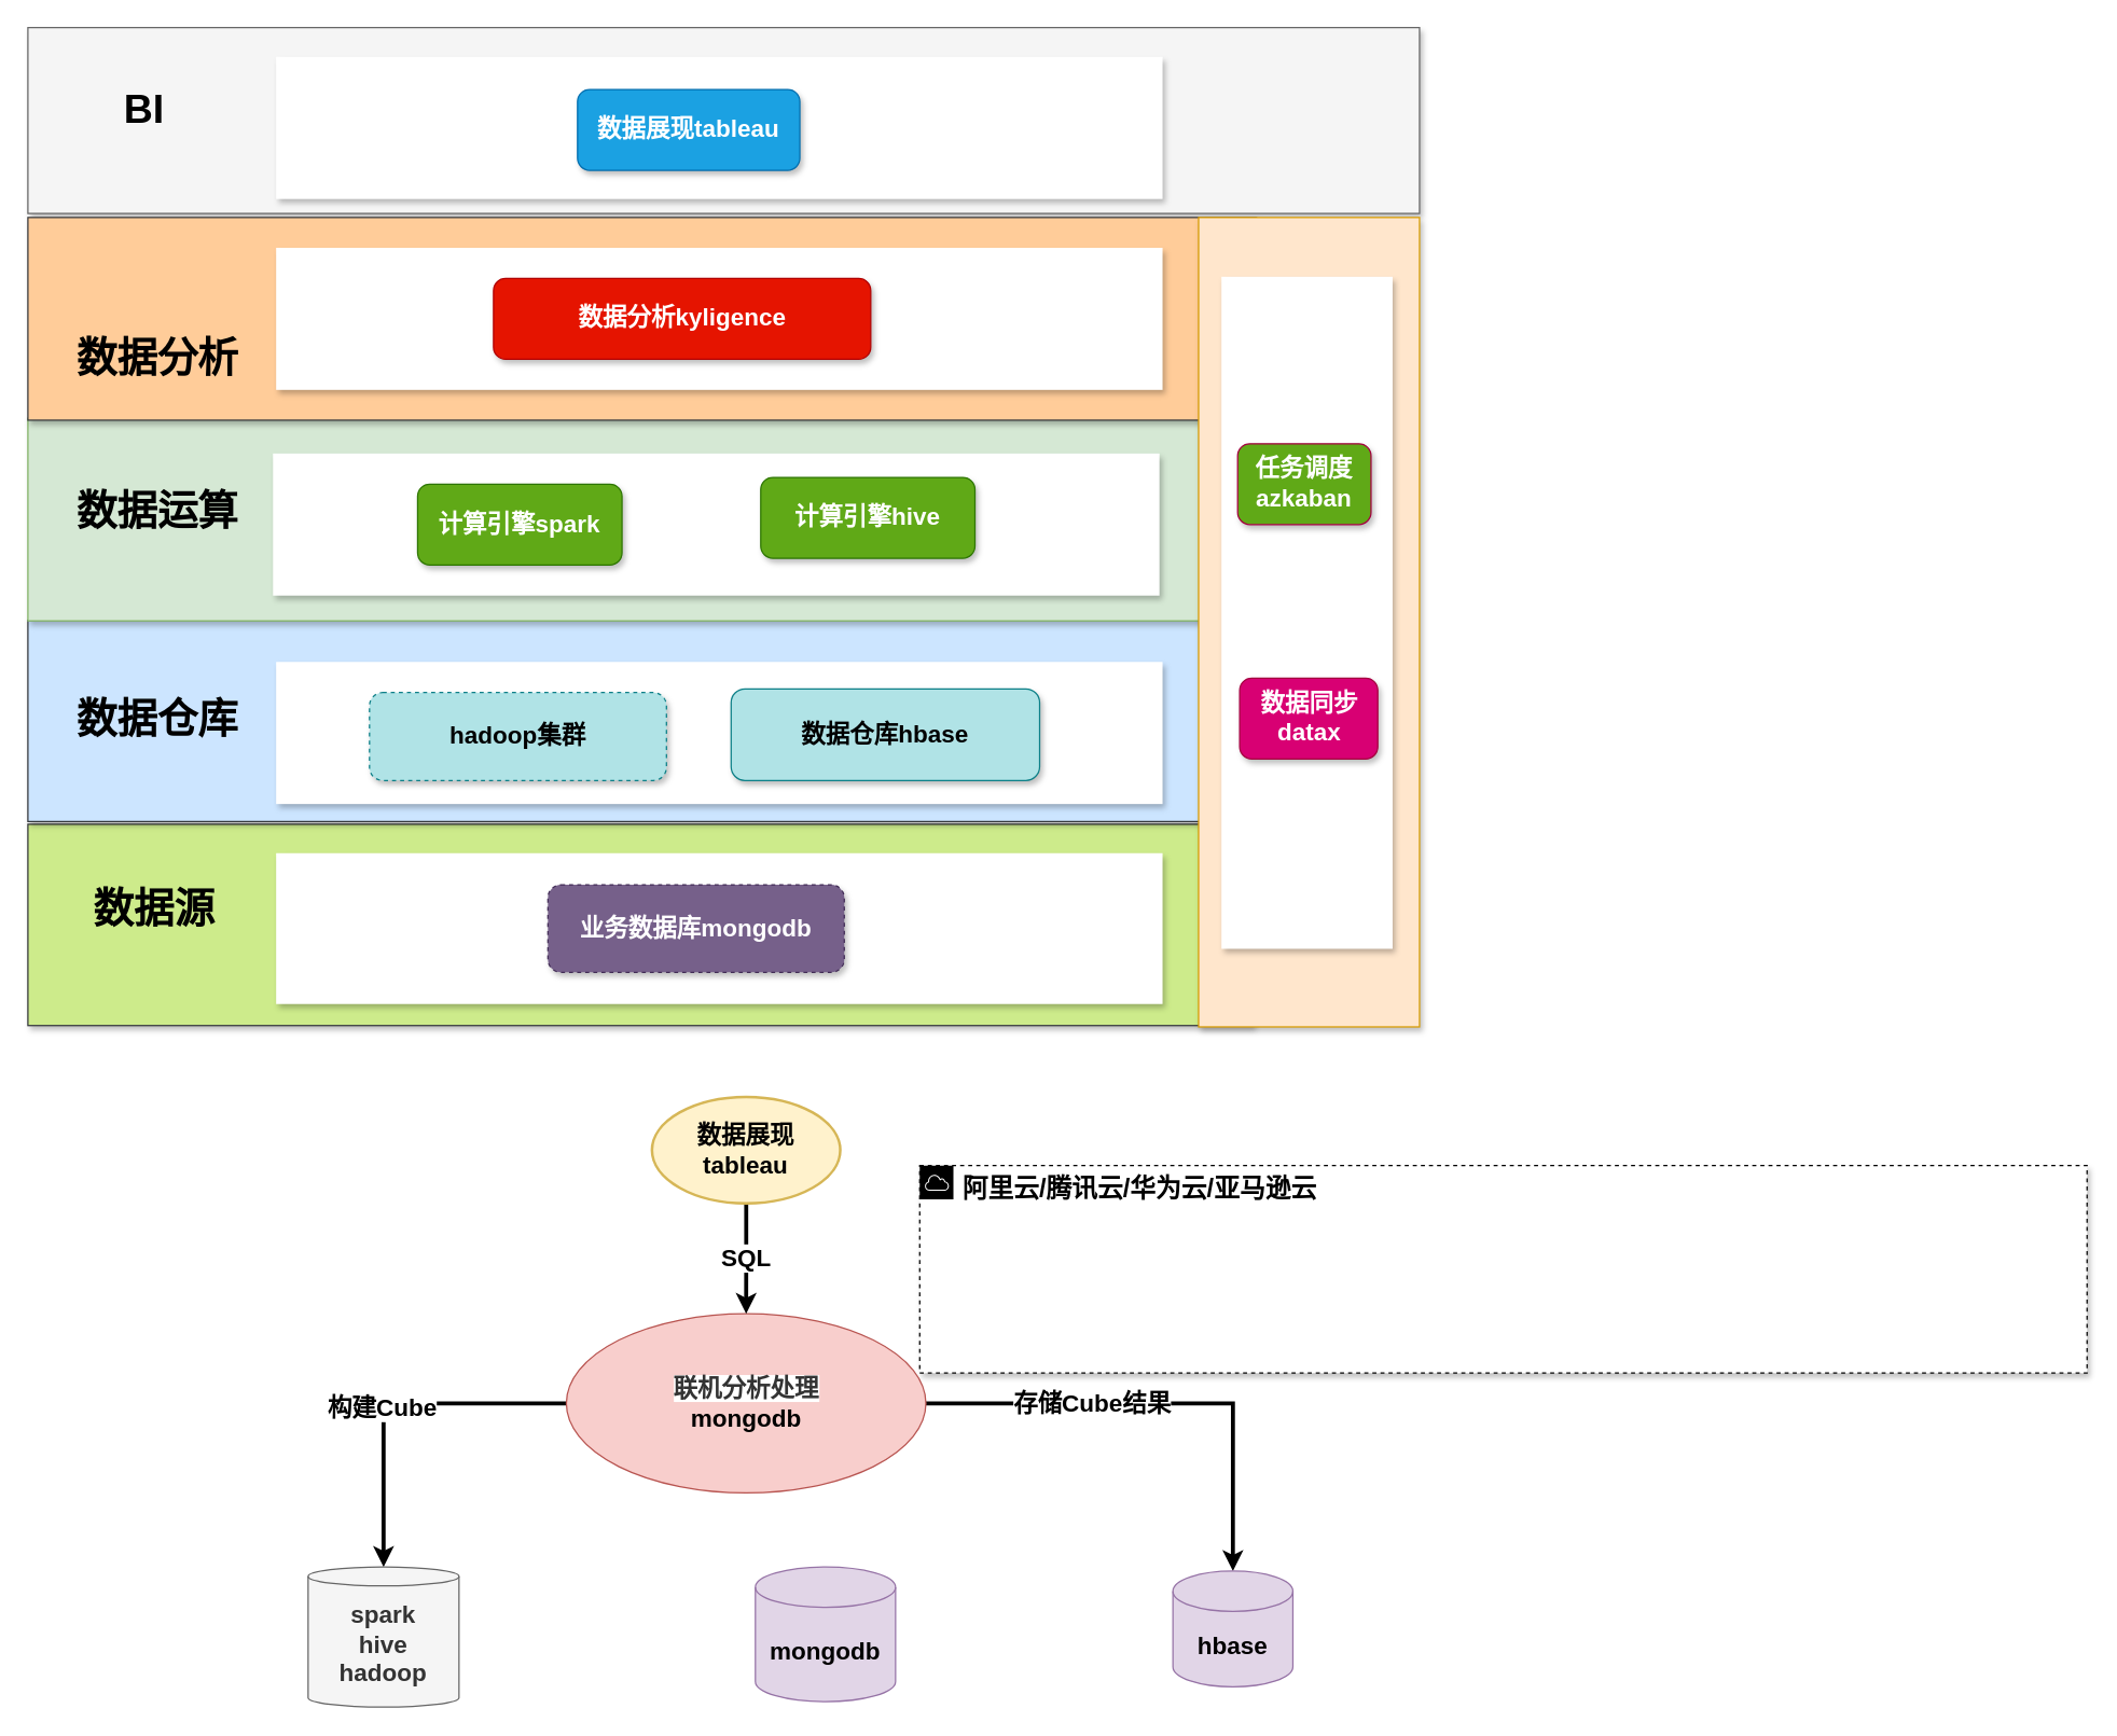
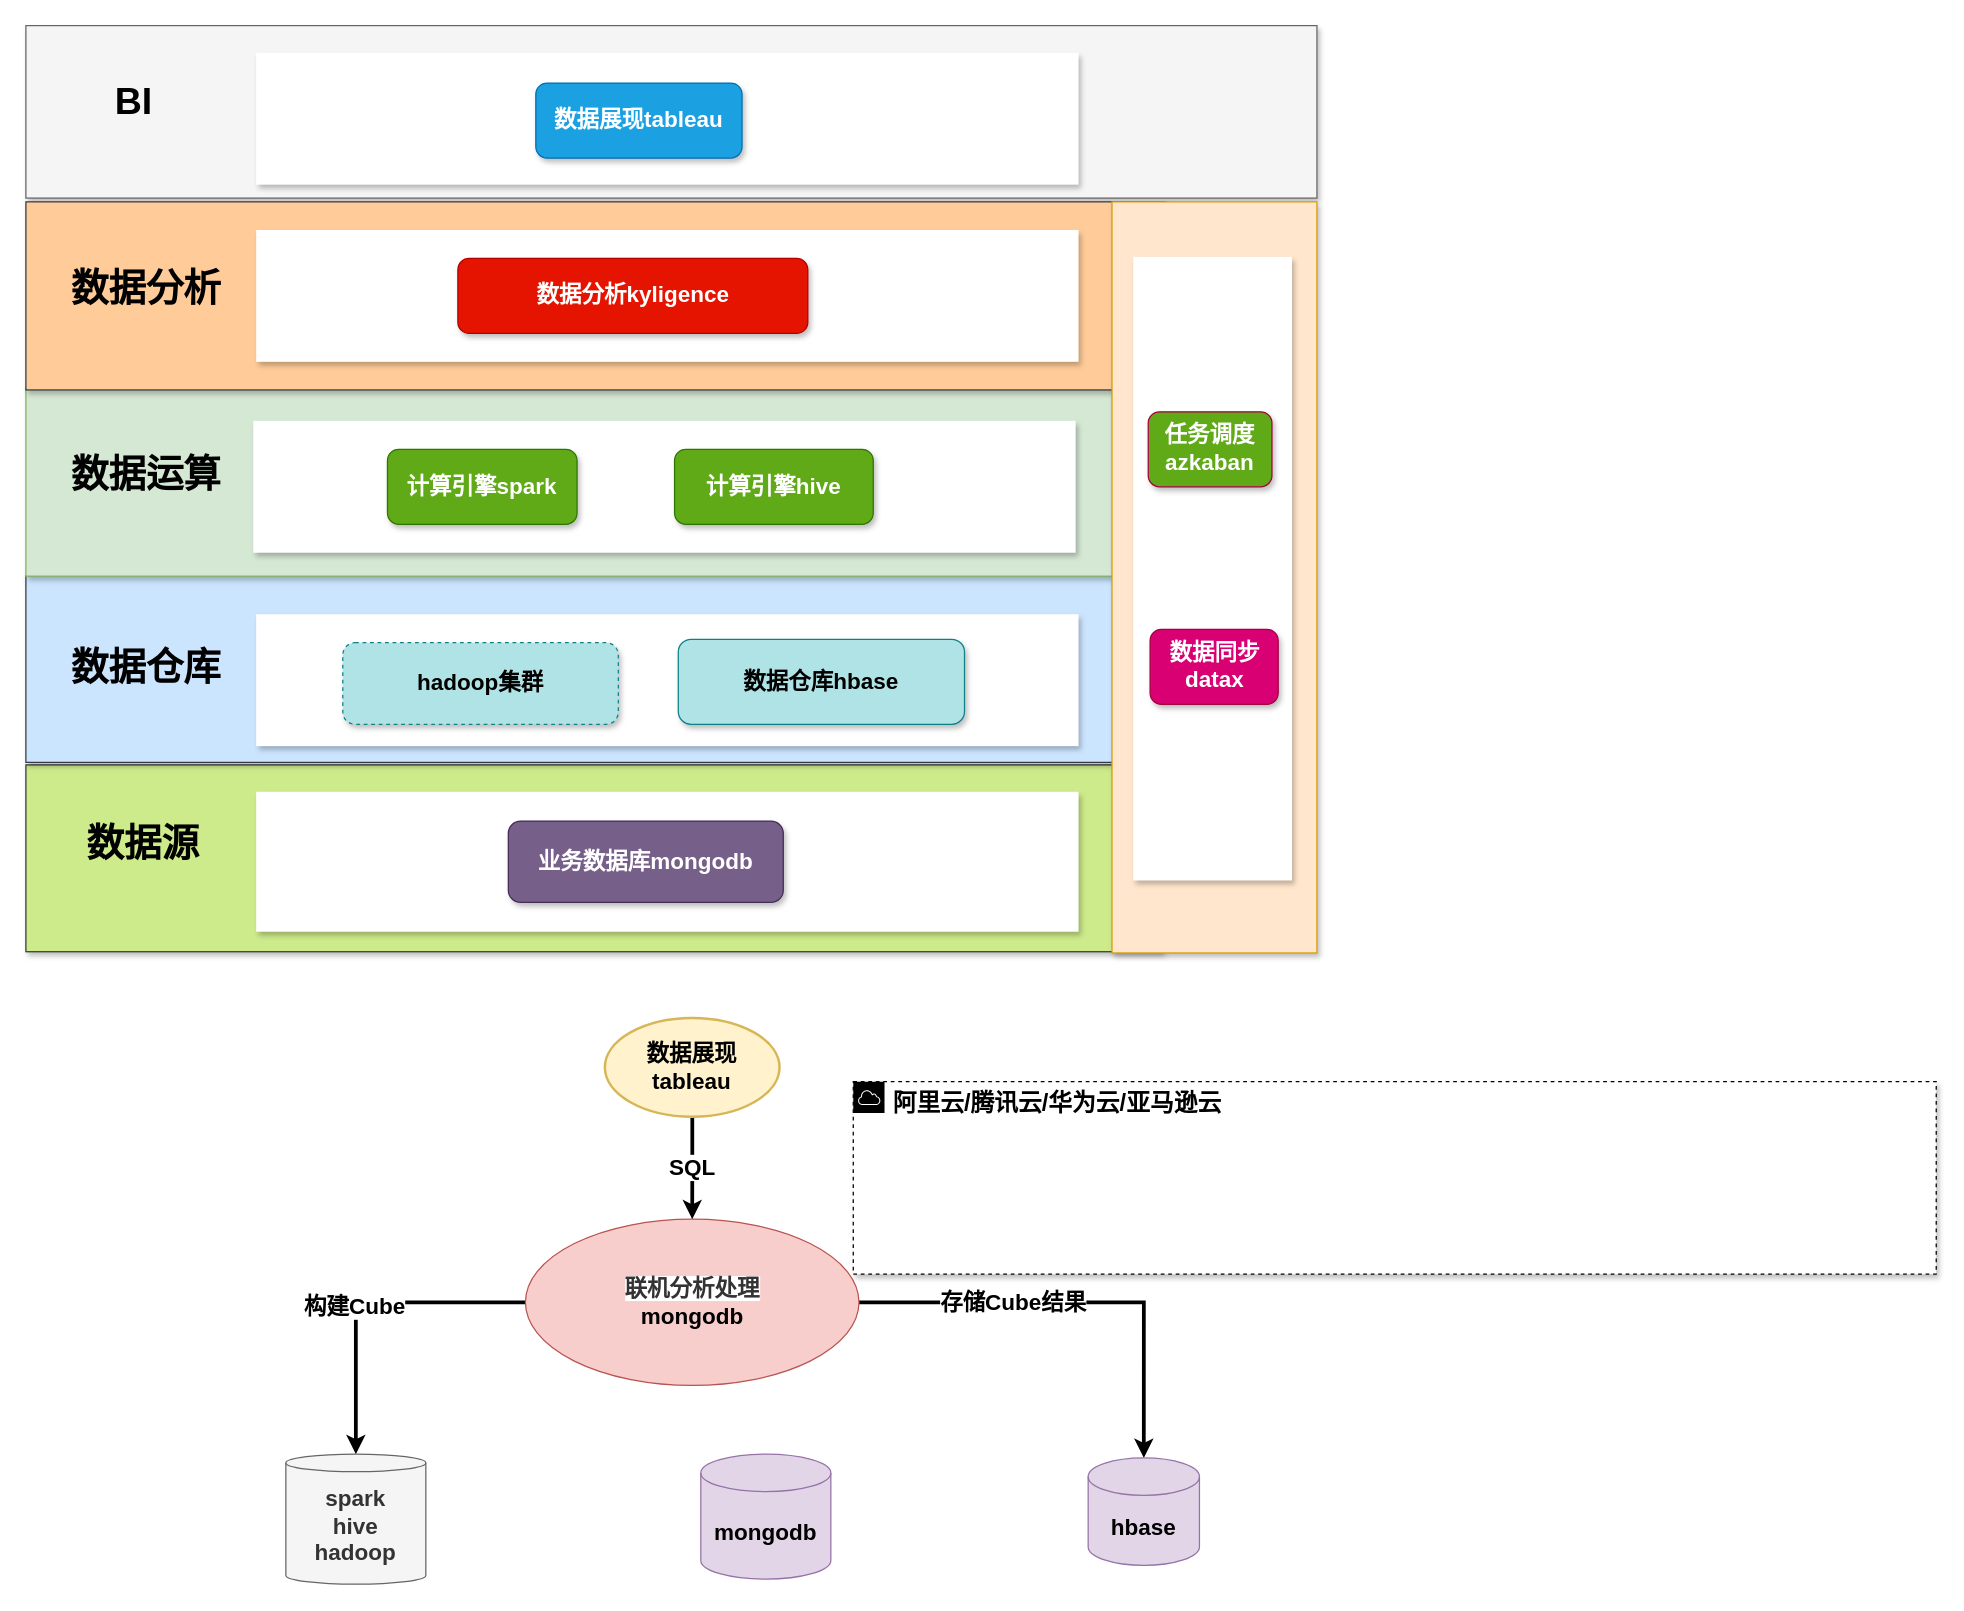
- <mxCell id="29" value="数据分析" style="text;html=1;strokeColor=none;fillColor=none;align=center;verticalAlign=middle;whiteSpace=wrap;rounded=0;fontSize=30;fontStyle=1;shadow=0;sketch=0;glass=0;" vertex="1" parent="1"><mxGeometry x="49.5" y="255" width="133" height="20" as="geometry" /></mxCell>
+ <mxCell id="29" value="数据分析" style="text;html=1;strokeColor=none;fillColor=none;align=center;verticalAlign=middle;whiteSpace=wrap;rounded=0;fontSize=30;fontStyle=1;shadow=0;sketch=0;glass=0;" vertex="1" parent="1"><mxGeometry x="49.5" y="220" width="133" height="20" as="geometry" /></mxCell>
- <mxCell id="36" value="计算引擎hive" style="rounded=1;whiteSpace=wrap;html=1;fontSize=18;fontStyle=1;fillColor=#60a917;strokeColor=#2D7600;shadow=1;fontColor=#ffffff;" vertex="1" parent="1"><mxGeometry x="564" y="354" width="159" height="60" as="geometry" /></mxCell>
+ <mxCell id="36" value="计算引擎hive" style="rounded=1;whiteSpace=wrap;html=1;fontSize=18;fontStyle=1;fillColor=#60a917;strokeColor=#2D7600;shadow=1;fontColor=#ffffff;" vertex="1" parent="1"><mxGeometry x="539" y="359" width="159" height="60" as="geometry" /></mxCell>
- <mxCell id="37" value="业务数据库mongodb" style="rounded=1;whiteSpace=wrap;html=1;fontSize=18;fontStyle=1;fillColor=#76608a;strokeColor=#432D57;shadow=1;fontColor=#ffffff;dashed=1;" vertex="1" parent="1"><mxGeometry x="406" y="656.5" width="220" height="65" as="geometry" /></mxCell>
+ <mxCell id="37" value="业务数据库mongodb" style="rounded=1;whiteSpace=wrap;html=1;fontSize=18;fontStyle=1;fillColor=#76608a;strokeColor=#432D57;shadow=1;fontColor=#ffffff;" vertex="1" parent="1"><mxGeometry x="406" y="656.5" width="220" height="65" as="geometry" /></mxCell>
